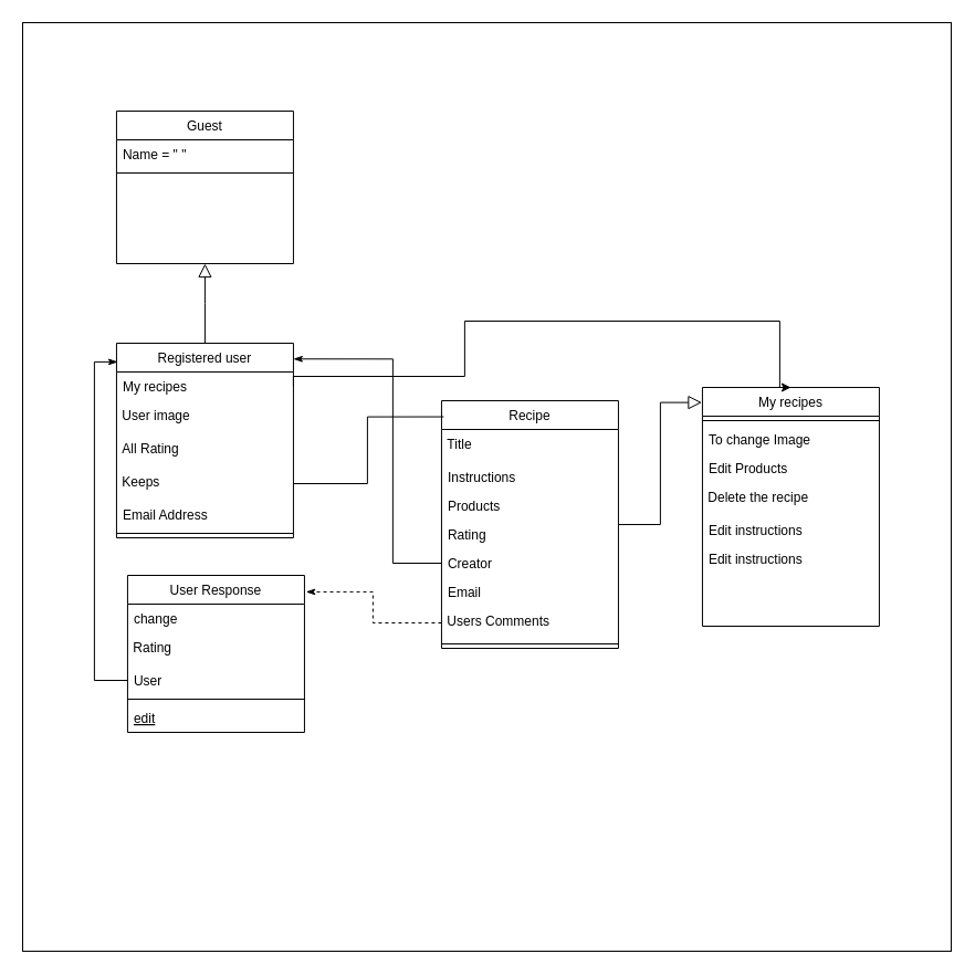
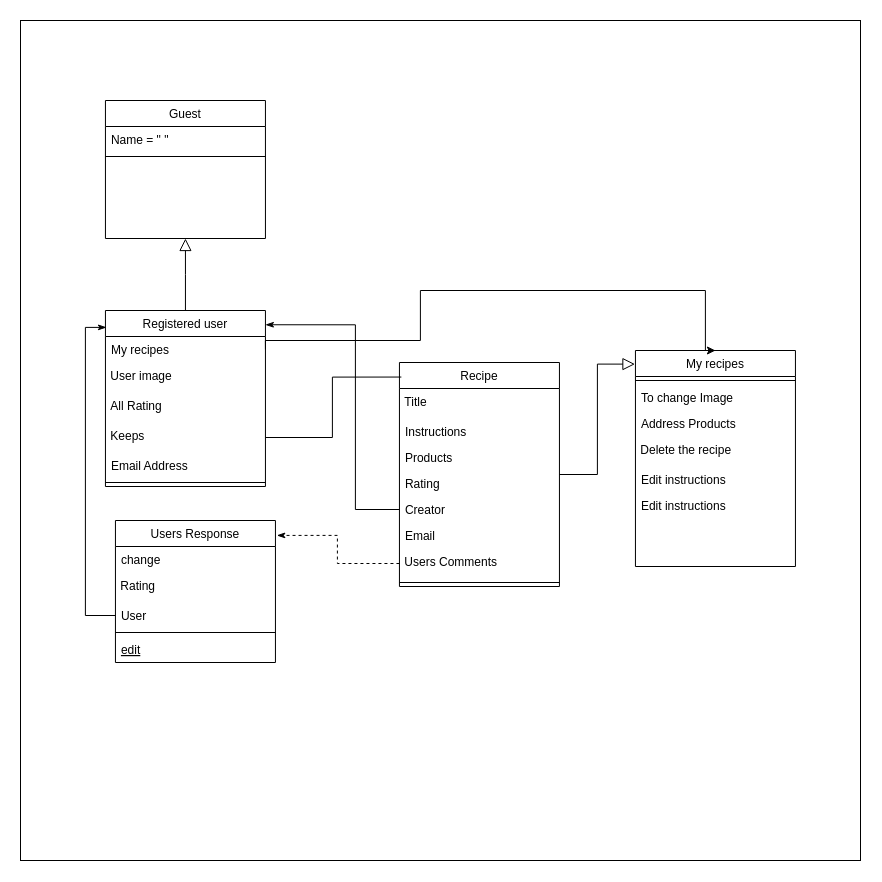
- <mxCell id="28" value="Edit Products" style="text;align=left;verticalAlign=top;spacingLeft=4;spacingRight=4;overflow=hidden;rotatable=0;points=[[0,0.5],[1,0.5]];portConstraint=eastwest;rounded=0;shadow=0;html=0;" vertex="1" parent="25"><mxGeometry y="60" width="160" height="26" as="geometry" /></mxCell>
+ <mxCell id="28" value="Address Products" style="text;align=left;verticalAlign=top;spacingLeft=4;spacingRight=4;overflow=hidden;rotatable=0;points=[[0,0.5],[1,0.5]];portConstraint=eastwest;rounded=0;shadow=0;html=0;" vertex="1" parent="25"><mxGeometry y="60" width="160" height="26" as="geometry" /></mxCell>
- <mxCell id="33" value="User Response" style="swimlane;fontStyle=0;align=center;verticalAlign=top;childLayout=stackLayout;horizontal=1;startSize=26;horizontalStack=0;resizeParent=1;resizeLast=0;collapsible=1;marginBottom=0;rounded=0;shadow=0;strokeWidth=1;" vertex="1" parent="1"><mxGeometry x="114.94" y="520" width="160" height="142" as="geometry"><mxRectangle x="130" y="380" width="160" height="26" as="alternateBounds" /></mxGeometry></mxCell>
+ <mxCell id="33" value="Users Response" style="swimlane;fontStyle=0;align=center;verticalAlign=top;childLayout=stackLayout;horizontal=1;startSize=26;horizontalStack=0;resizeParent=1;resizeLast=0;collapsible=1;marginBottom=0;rounded=0;shadow=0;strokeWidth=1;" vertex="1" parent="1"><mxGeometry x="114.94" y="520" width="160" height="142" as="geometry"><mxRectangle x="130" y="380" width="160" height="26" as="alternateBounds" /></mxGeometry></mxCell>
